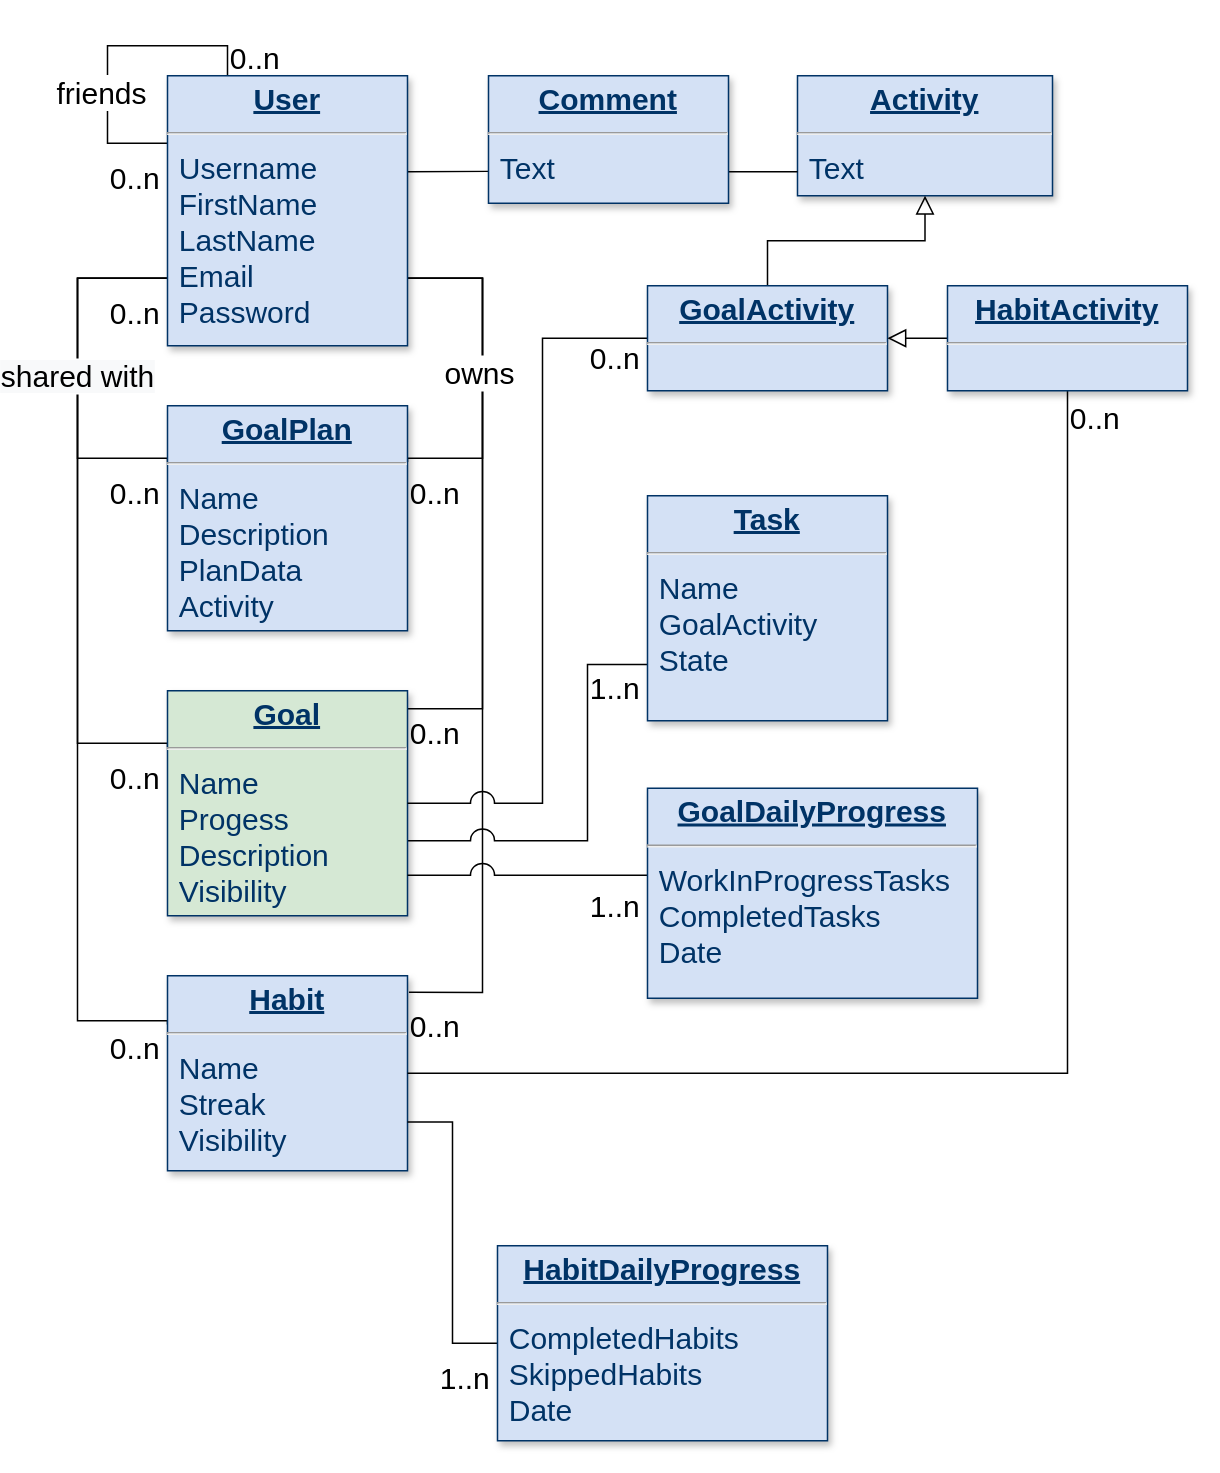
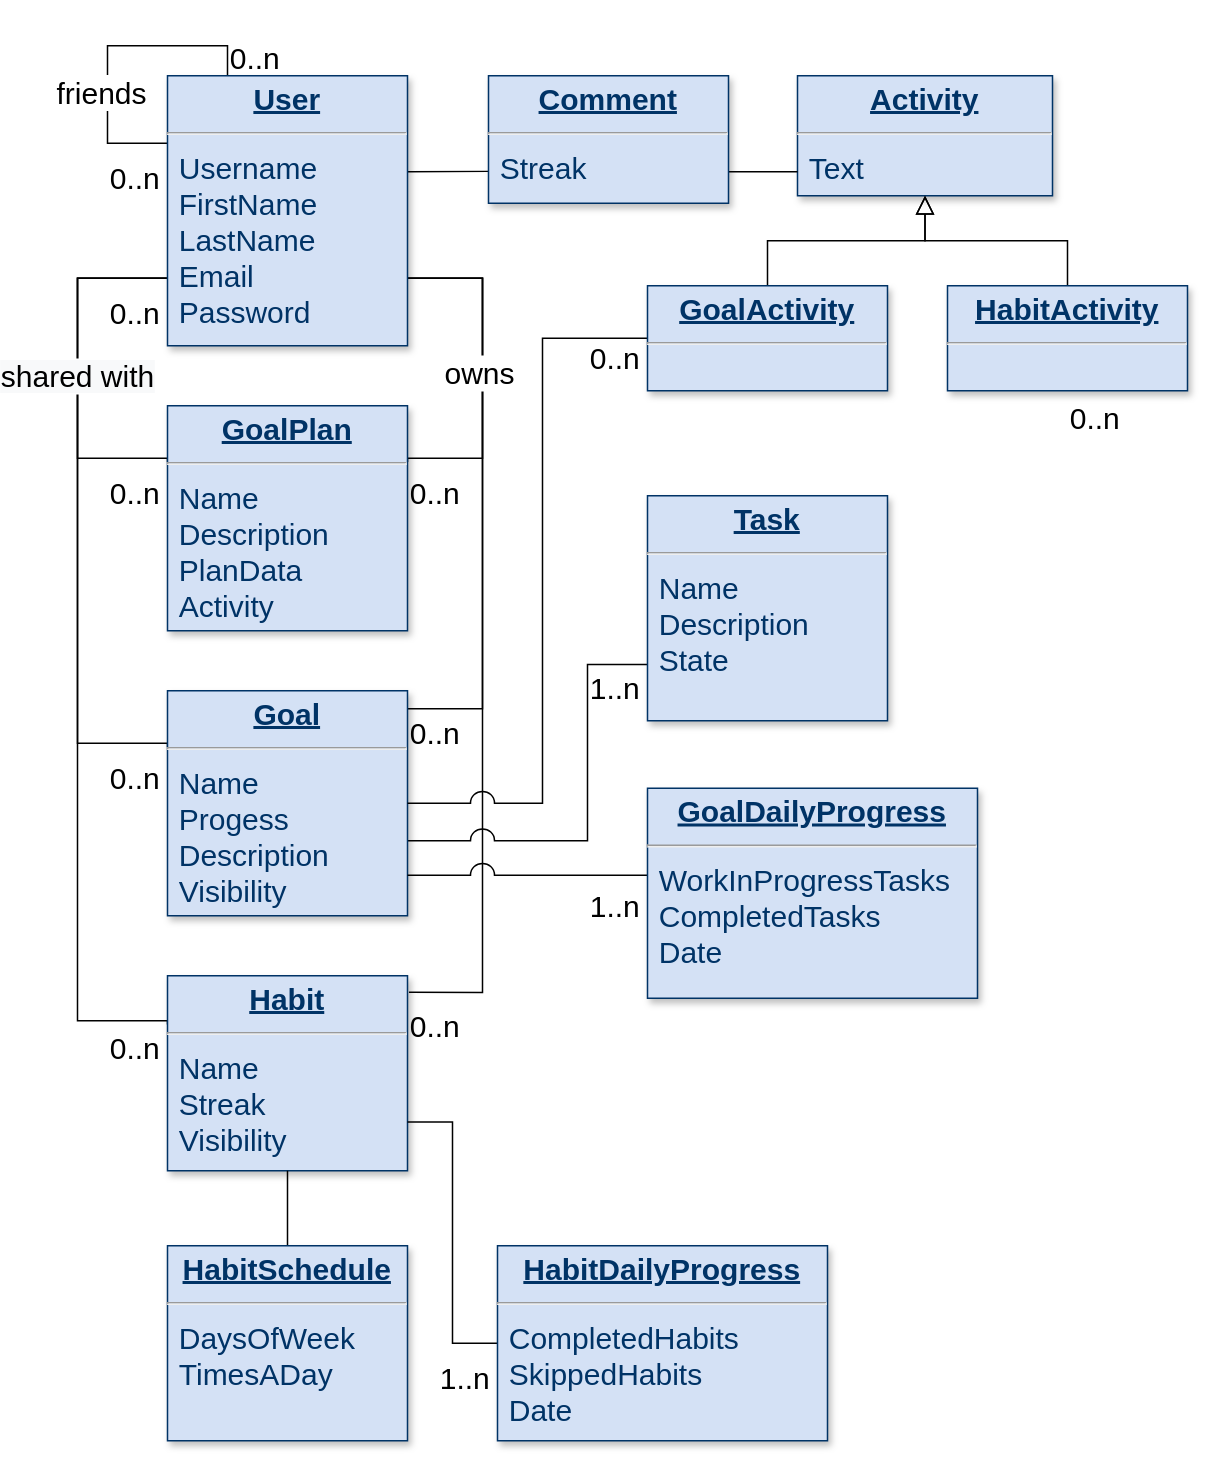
- <mxCell id="27" value="&lt;p style=&quot;margin: 4px 0px 0px; text-align: center; text-decoration: underline; font-size: 20px;&quot;&gt;&lt;strong style=&quot;font-size: 20px;&quot;&gt;Comment&lt;br style=&quot;font-size: 20px;&quot;&gt;&lt;/strong&gt;&lt;/p&gt;&lt;hr style=&quot;font-size: 20px;&quot;&gt;&lt;p style=&quot;margin: 0px 0px 0px 8px; font-size: 20px;&quot;&gt;Text&lt;/p&gt;" style="verticalAlign=top;align=left;overflow=fill;fontSize=20;fontFamily=Helvetica;html=1;strokeColor=#003366;shadow=1;fillColor=#D4E1F5;fontColor=#003366;fontStyle=0" parent="1" vertex="1"><mxGeometry x="294" y="50" width="160" height="85" as="geometry" /></mxCell>
+ <mxCell id="27" value="&lt;p style=&quot;margin: 4px 0px 0px; text-align: center; text-decoration: underline; font-size: 20px;&quot;&gt;&lt;strong style=&quot;font-size: 20px;&quot;&gt;Comment&lt;br style=&quot;font-size: 20px;&quot;&gt;&lt;/strong&gt;&lt;/p&gt;&lt;hr style=&quot;font-size: 20px;&quot;&gt;&lt;p style=&quot;margin: 0px 0px 0px 8px; font-size: 20px;&quot;&gt;Streak&lt;/p&gt;" style="verticalAlign=top;align=left;overflow=fill;fontSize=20;fontFamily=Helvetica;html=1;strokeColor=#003366;shadow=1;fillColor=#D4E1F5;fontColor=#003366;fontStyle=0" parent="1" vertex="1"><mxGeometry x="294" y="50" width="160" height="85" as="geometry" /></mxCell>
- <mxCell id="38" style="edgeStyle=orthogonalEdgeStyle;rounded=0;jumpStyle=arc;jumpSize=16;orthogonalLoop=1;jettySize=auto;html=1;endArrow=block;endFill=0;fontSize=20;endSize=10;" edge="1" parent="1" source="39" target="36"><mxGeometry relative="1" as="geometry" /></mxCell>
+ <mxCell id="38" style="edgeStyle=orthogonalEdgeStyle;rounded=0;jumpStyle=arc;jumpSize=16;orthogonalLoop=1;jettySize=auto;html=1;endArrow=block;endFill=0;fontSize=20;endSize=10;" edge="1" parent="1" source="39" target="25"><mxGeometry relative="1" as="geometry" /></mxCell>
- <mxCell id="18" value="&lt;p style=&quot;margin: 4px 0px 0px ; text-align: center ; text-decoration: underline ; font-size: 20px&quot;&gt;&lt;strong style=&quot;font-size: 20px&quot;&gt;Task&lt;br style=&quot;font-size: 20px&quot;&gt;&lt;/strong&gt;&lt;/p&gt;&lt;hr style=&quot;font-size: 20px&quot;&gt;&lt;p style=&quot;margin: 0px 0px 0px 8px ; font-size: 20px&quot;&gt;Name&lt;/p&gt;&lt;p style=&quot;margin: 0px 0px 0px 8px ; font-size: 20px&quot;&gt;GoalActivity&lt;/p&gt;&lt;p style=&quot;margin: 0px 0px 0px 8px ; font-size: 20px&quot;&gt;State&lt;/p&gt;" style="verticalAlign=top;align=left;overflow=fill;fontSize=20;fontFamily=Helvetica;html=1;strokeColor=#003366;shadow=1;fillColor=#D4E1F5;fontColor=#003366;fontStyle=0" parent="1" vertex="1"><mxGeometry x="400" y="330" width="160" height="150" as="geometry" /></mxCell>
+ <mxCell id="18" value="&lt;p style=&quot;margin: 4px 0px 0px ; text-align: center ; text-decoration: underline ; font-size: 20px&quot;&gt;&lt;strong style=&quot;font-size: 20px&quot;&gt;Task&lt;br style=&quot;font-size: 20px&quot;&gt;&lt;/strong&gt;&lt;/p&gt;&lt;hr style=&quot;font-size: 20px&quot;&gt;&lt;p style=&quot;margin: 0px 0px 0px 8px ; font-size: 20px&quot;&gt;Name&lt;/p&gt;&lt;p style=&quot;margin: 0px 0px 0px 8px ; font-size: 20px&quot;&gt;Description&lt;/p&gt;&lt;p style=&quot;margin: 0px 0px 0px 8px ; font-size: 20px&quot;&gt;State&lt;/p&gt;" style="verticalAlign=top;align=left;overflow=fill;fontSize=20;fontFamily=Helvetica;html=1;strokeColor=#003366;shadow=1;fillColor=#D4E1F5;fontColor=#003366;fontStyle=0" parent="1" vertex="1"><mxGeometry x="400" y="330" width="160" height="150" as="geometry" /></mxCell>
- <mxCell id="14" value="&lt;p style=&quot;margin: 4px 0px 0px ; text-align: center ; text-decoration: underline ; font-size: 20px&quot;&gt;&lt;strong style=&quot;font-size: 20px&quot;&gt;Goal&lt;br style=&quot;font-size: 20px&quot;&gt;&lt;/strong&gt;&lt;/p&gt;&lt;hr style=&quot;font-size: 20px&quot;&gt;&lt;p style=&quot;margin: 0px 0px 0px 8px ; font-size: 20px&quot;&gt;Name&lt;/p&gt;&lt;p style=&quot;margin: 0px 0px 0px 8px ; font-size: 20px&quot;&gt;Progess&lt;br style=&quot;font-size: 20px&quot;&gt;&lt;/p&gt;&lt;p style=&quot;margin: 0px 0px 0px 8px ; font-size: 20px&quot;&gt;Description&lt;/p&gt;&lt;p style=&quot;margin: 0px 0px 0px 8px ; font-size: 20px&quot;&gt;Visibility&lt;/p&gt;" style="verticalAlign=top;align=left;overflow=fill;fontSize=20;fontFamily=Helvetica;html=1;strokeColor=#003366;shadow=1;fillColor=#d5e8d4;fontColor=#003366;fontStyle=0;" parent="1" vertex="1"><mxGeometry x="80" y="460" width="160" height="150" as="geometry" /></mxCell>
+ <mxCell id="14" value="&lt;p style=&quot;margin: 4px 0px 0px ; text-align: center ; text-decoration: underline ; font-size: 20px&quot;&gt;&lt;strong style=&quot;font-size: 20px&quot;&gt;Goal&lt;br style=&quot;font-size: 20px&quot;&gt;&lt;/strong&gt;&lt;/p&gt;&lt;hr style=&quot;font-size: 20px&quot;&gt;&lt;p style=&quot;margin: 0px 0px 0px 8px ; font-size: 20px&quot;&gt;Name&lt;/p&gt;&lt;p style=&quot;margin: 0px 0px 0px 8px ; font-size: 20px&quot;&gt;Progess&lt;br style=&quot;font-size: 20px&quot;&gt;&lt;/p&gt;&lt;p style=&quot;margin: 0px 0px 0px 8px ; font-size: 20px&quot;&gt;Description&lt;/p&gt;&lt;p style=&quot;margin: 0px 0px 0px 8px ; font-size: 20px&quot;&gt;Visibility&lt;/p&gt;" style="verticalAlign=top;align=left;overflow=fill;fontSize=20;fontFamily=Helvetica;html=1;strokeColor=#003366;shadow=1;fillColor=#D4E1F5;fontColor=#003366;fontStyle=0" parent="1" vertex="1"><mxGeometry x="80" y="460" width="160" height="150" as="geometry" /></mxCell>
- <mxCell id="37" style="edgeStyle=orthogonalEdgeStyle;rounded=0;jumpStyle=arc;jumpSize=16;orthogonalLoop=1;jettySize=auto;html=1;entryX=1;entryY=0.5;entryDx=0;entryDy=0;endArrow=none;endFill=0;fontSize=20;" edge="1" parent="1" source="39" target="15"><mxGeometry relative="1" as="geometry"><Array as="points"><mxPoint x="680" y="715" /></Array></mxGeometry></mxCell>
+ <mxCell id="16" style="edgeStyle=orthogonalEdgeStyle;rounded=0;jumpStyle=arc;jumpSize=16;orthogonalLoop=1;jettySize=auto;html=1;endArrow=none;endFill=0;fontSize=20;" edge="1" parent="1" source="17" target="15"><mxGeometry relative="1" as="geometry" /></mxCell>
+ <mxCell id="17" value="&lt;p style=&quot;margin: 4px 0px 0px ; text-align: center ; text-decoration: underline ; font-size: 20px&quot;&gt;&lt;strong style=&quot;font-size: 20px&quot;&gt;HabitSchedule&lt;/strong&gt;&lt;/p&gt;&lt;hr style=&quot;font-size: 20px&quot;&gt;&lt;p style=&quot;margin: 0px 0px 0px 8px ; font-size: 20px&quot;&gt;DaysOfWeek&lt;/p&gt;&lt;p style=&quot;margin: 0px 0px 0px 8px ; font-size: 20px&quot;&gt;TimesADay&lt;/p&gt;" style="verticalAlign=top;align=left;overflow=fill;fontSize=20;fontFamily=Helvetica;html=1;strokeColor=#003366;shadow=1;fillColor=#D4E1F5;fontColor=#003366;fontStyle=0" parent="1" vertex="1"><mxGeometry x="80" y="830" width="160" height="130" as="geometry" /></mxCell>
